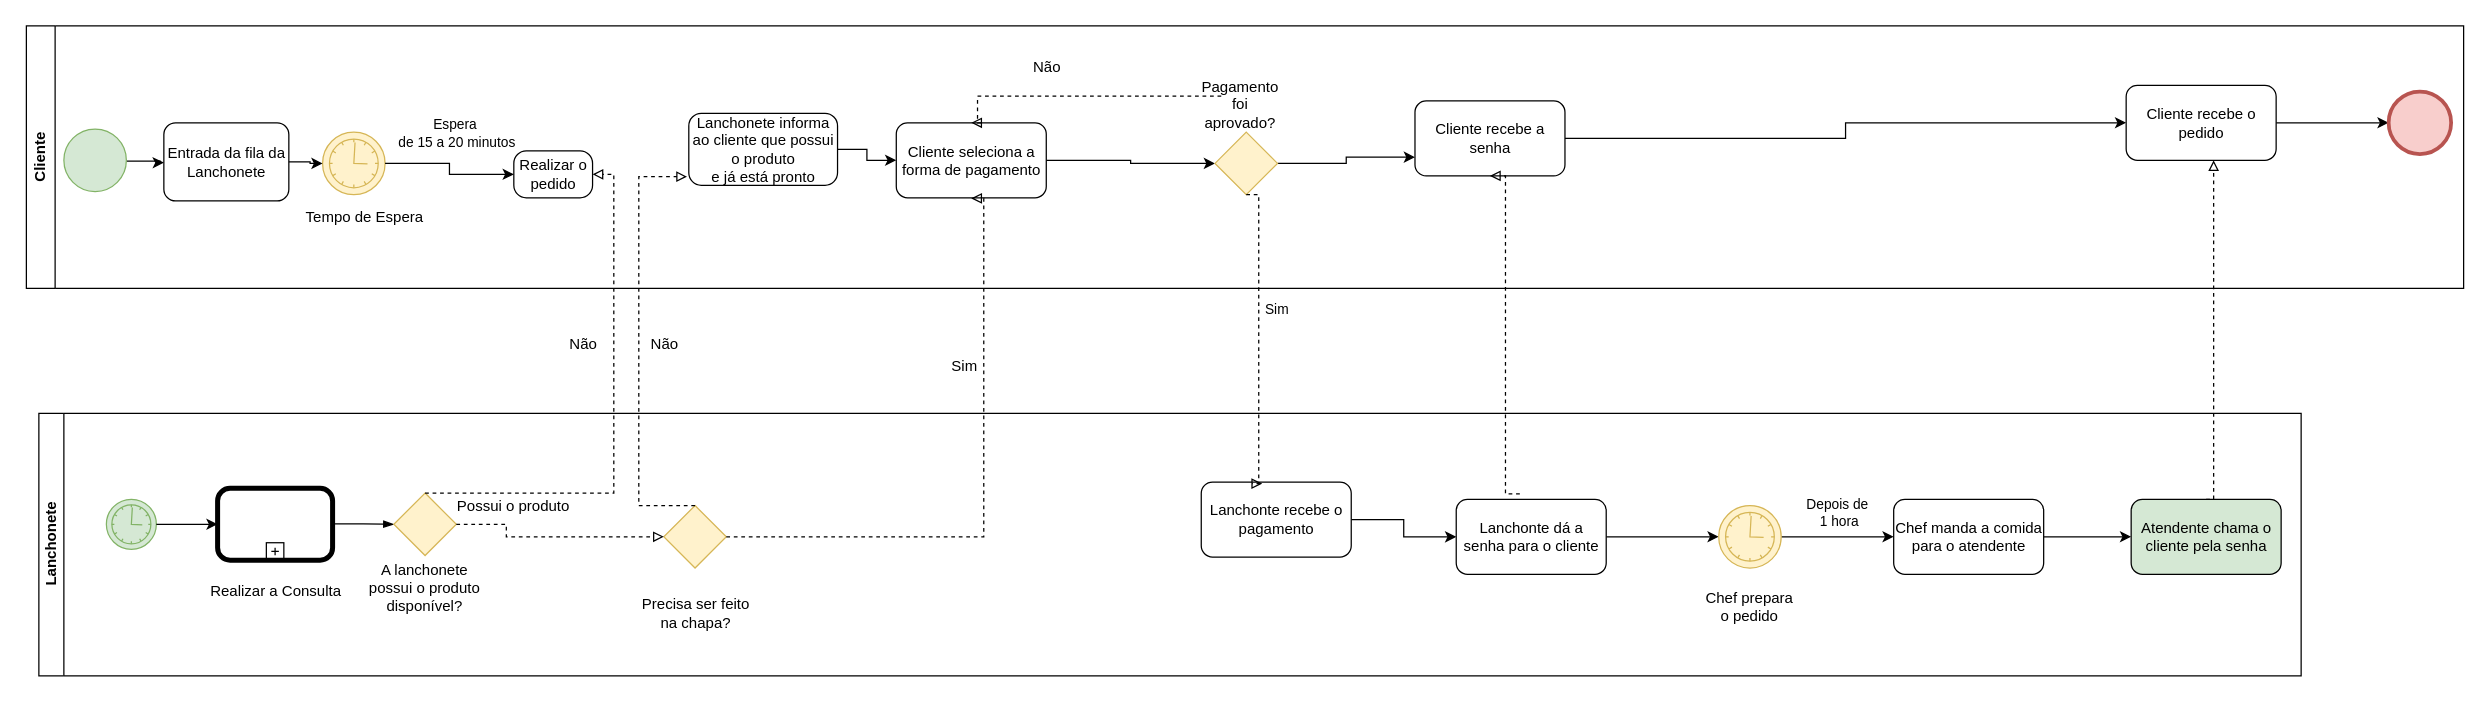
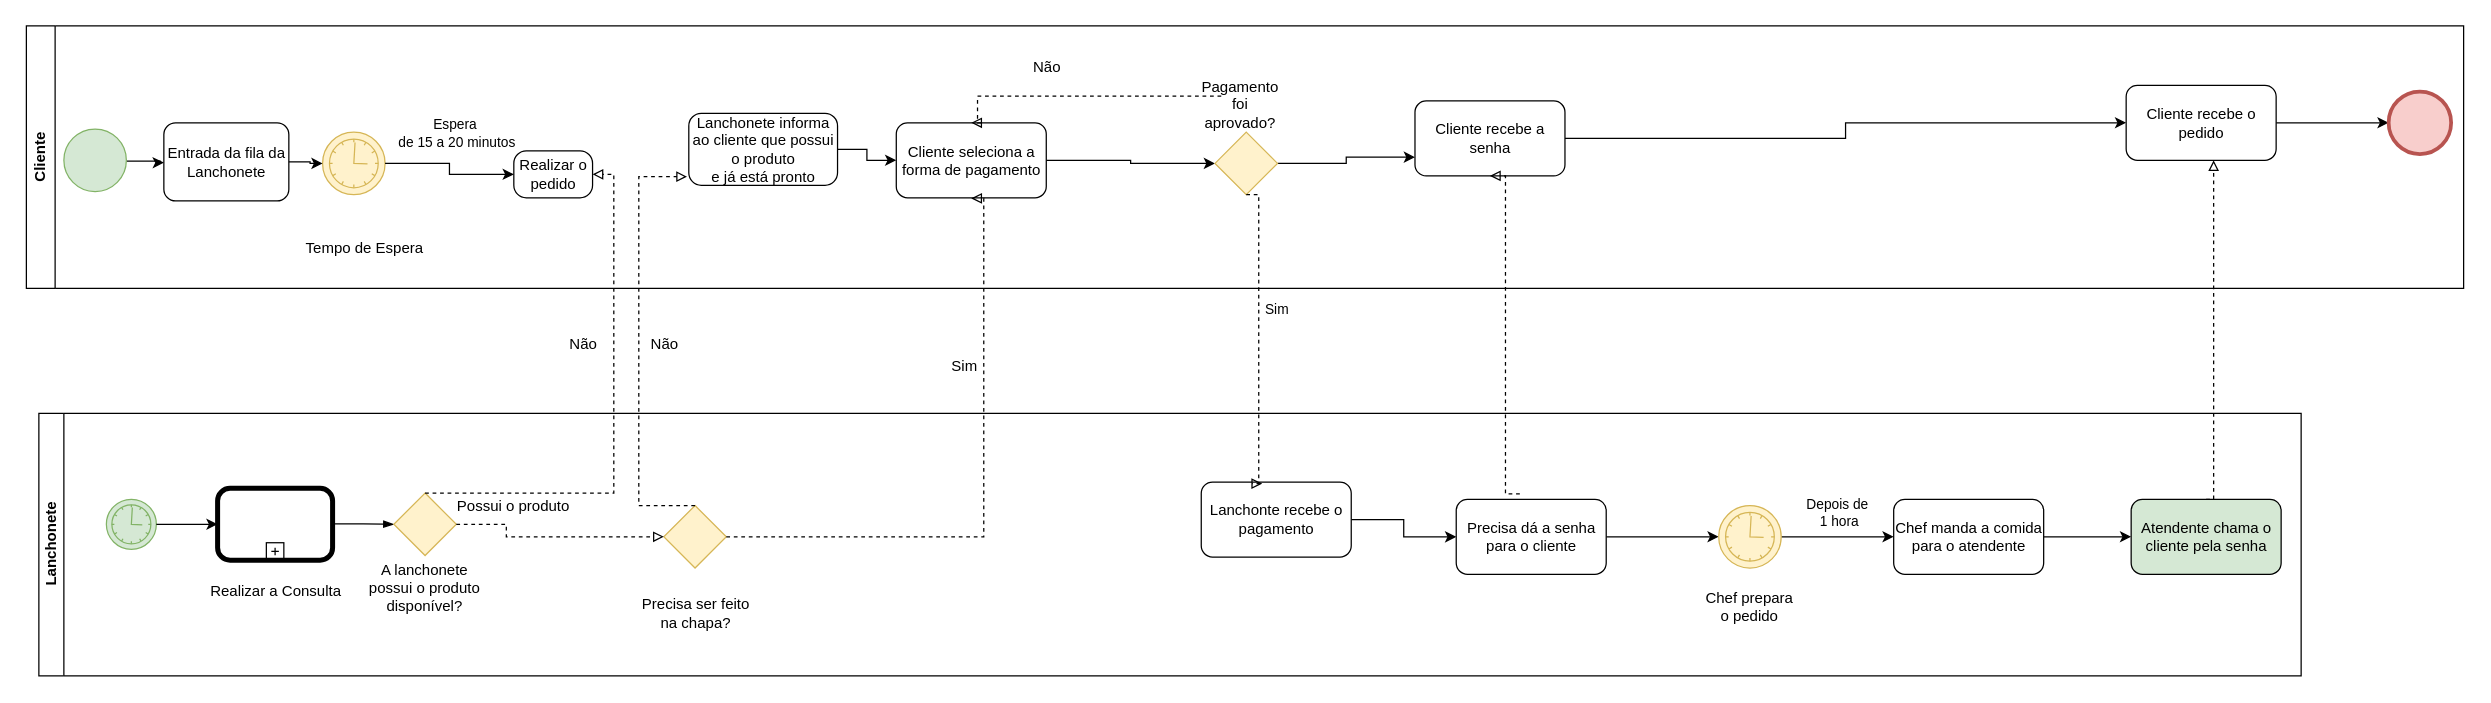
- <mxCell id="59" value="Tempo de Espera" style="text;html=1;align=center;verticalAlign=middle;resizable=0;points=[];autosize=1;strokeColor=none;fillColor=none;" parent="1" vertex="1"><mxGeometry x="230.6" y="158" width="120" height="30" as="geometry" /></mxCell>
+ <mxCell id="59" value="Tempo de Espera" style="text;html=1;align=center;verticalAlign=middle;resizable=0;points=[];autosize=1;strokeColor=none;fillColor=none;" parent="1" vertex="1"><mxGeometry x="230.6" y="183" width="120" height="30" as="geometry" /></mxCell>
- <mxCell id="37" value="Lanchonte dá a senha para o cliente" style="rounded=1;whiteSpace=wrap;html=1;" parent="26" vertex="1"><mxGeometry x="1134" y="68.75" width="120" height="60" as="geometry" /></mxCell>
+ <mxCell id="37" value="Precisa dá a senha para o cliente" style="rounded=1;whiteSpace=wrap;html=1;" parent="26" vertex="1"><mxGeometry x="1134" y="68.75" width="120" height="60" as="geometry" /></mxCell>
